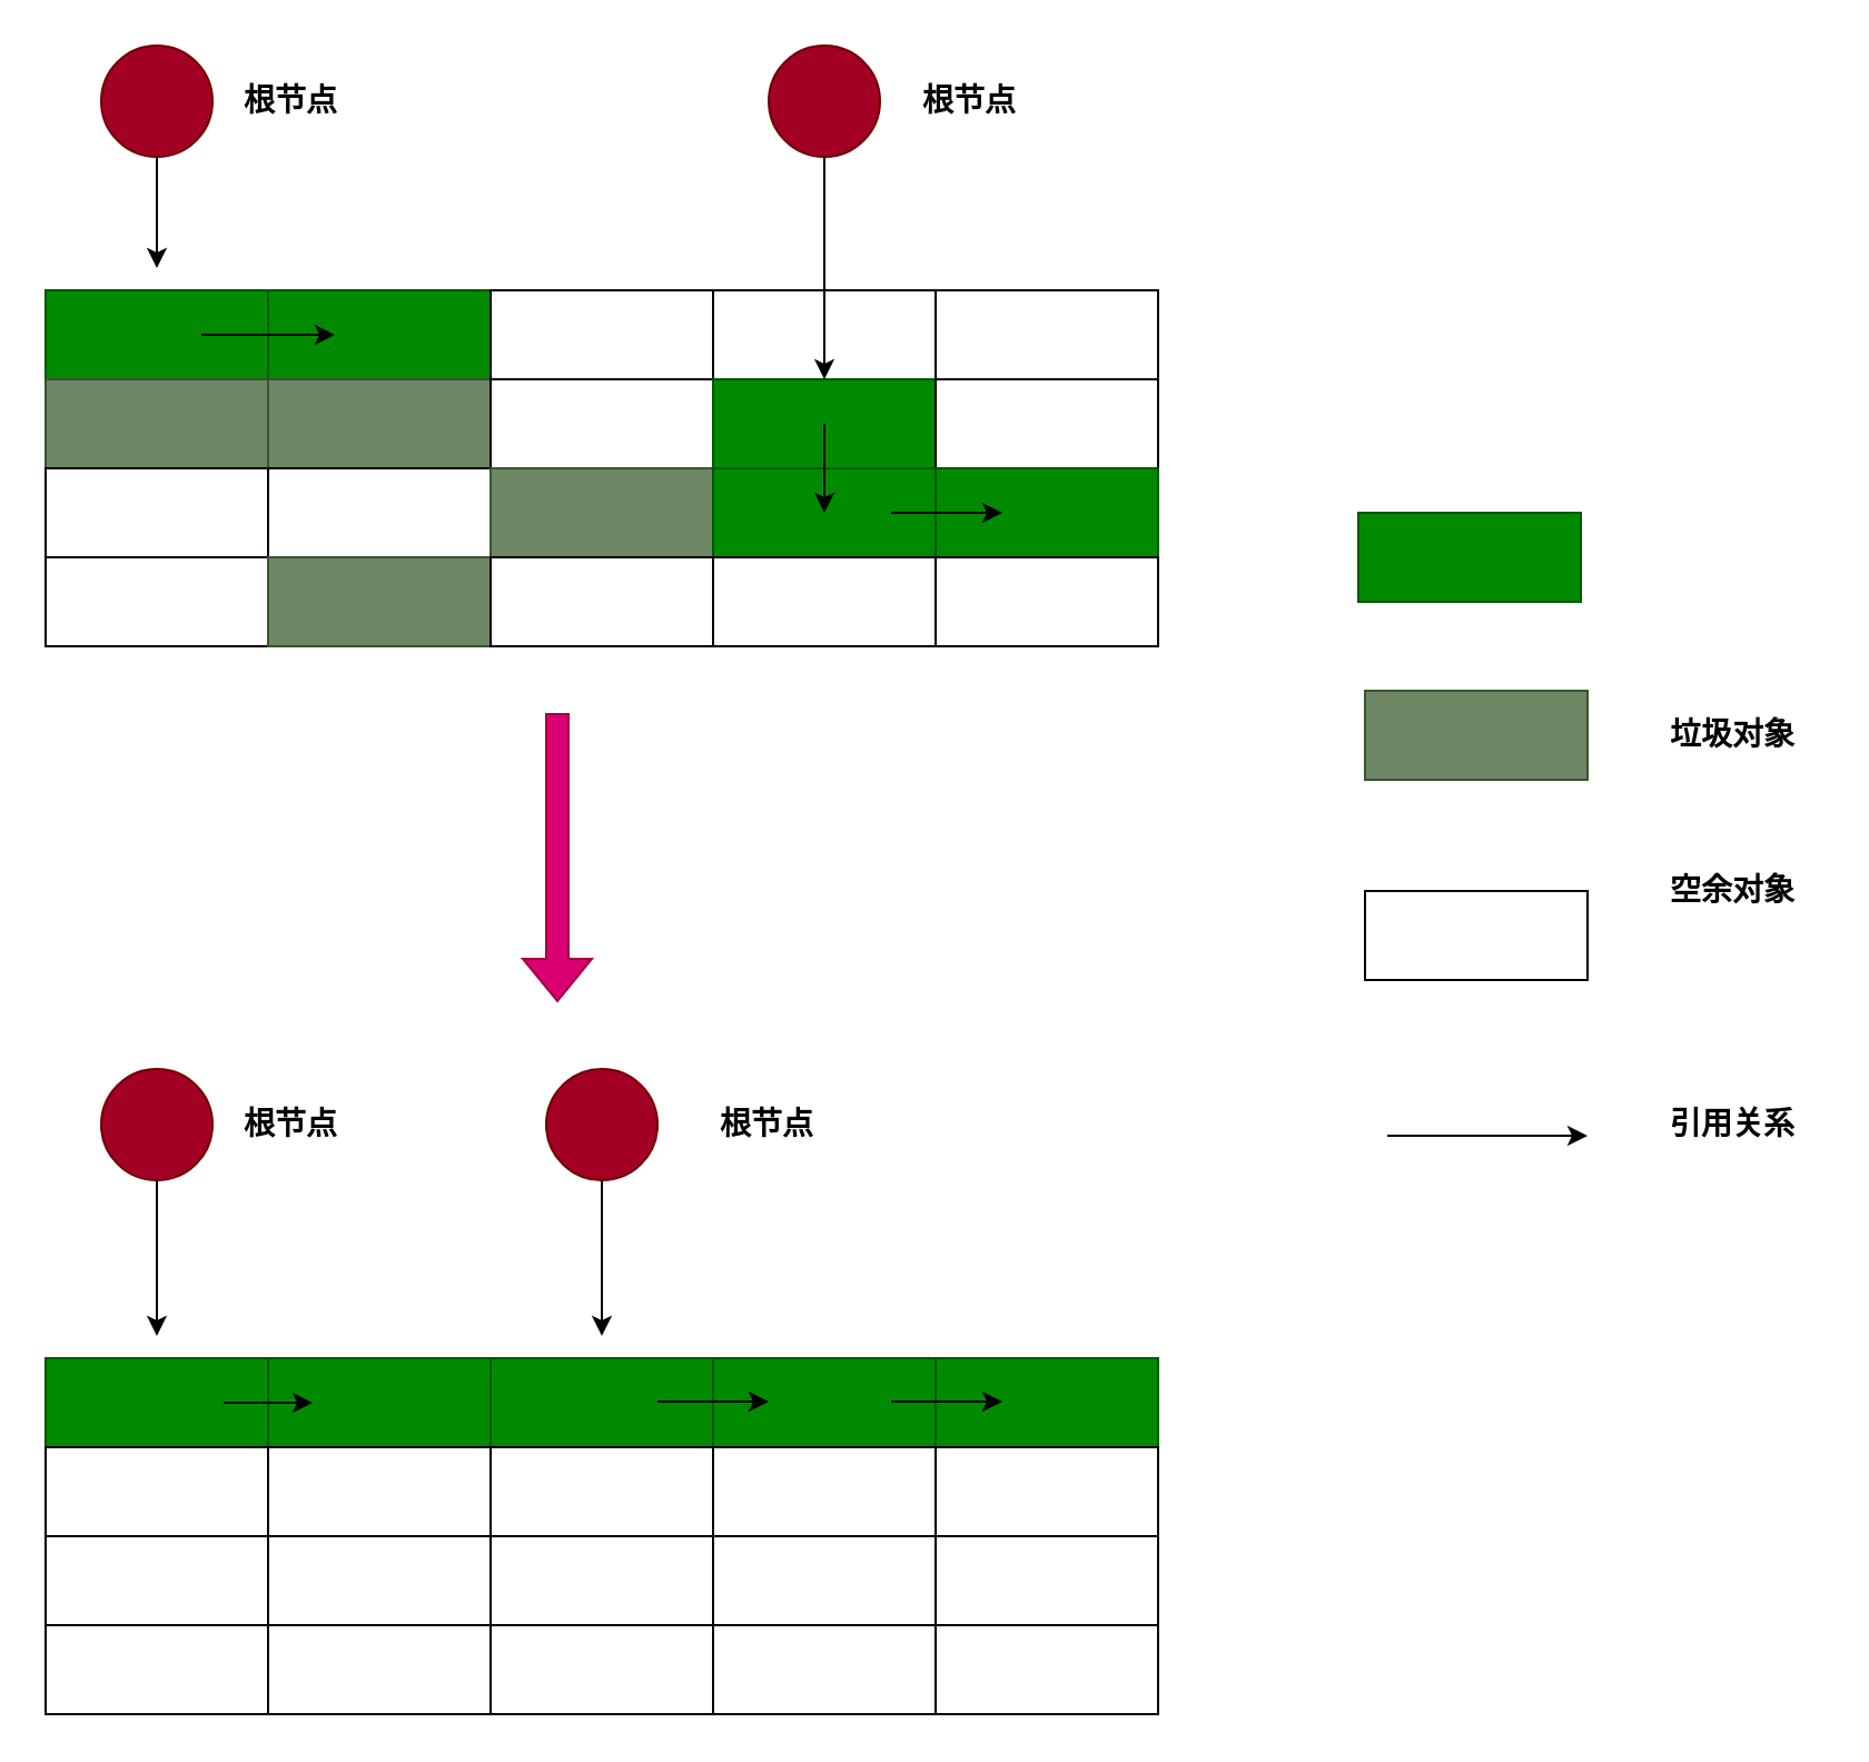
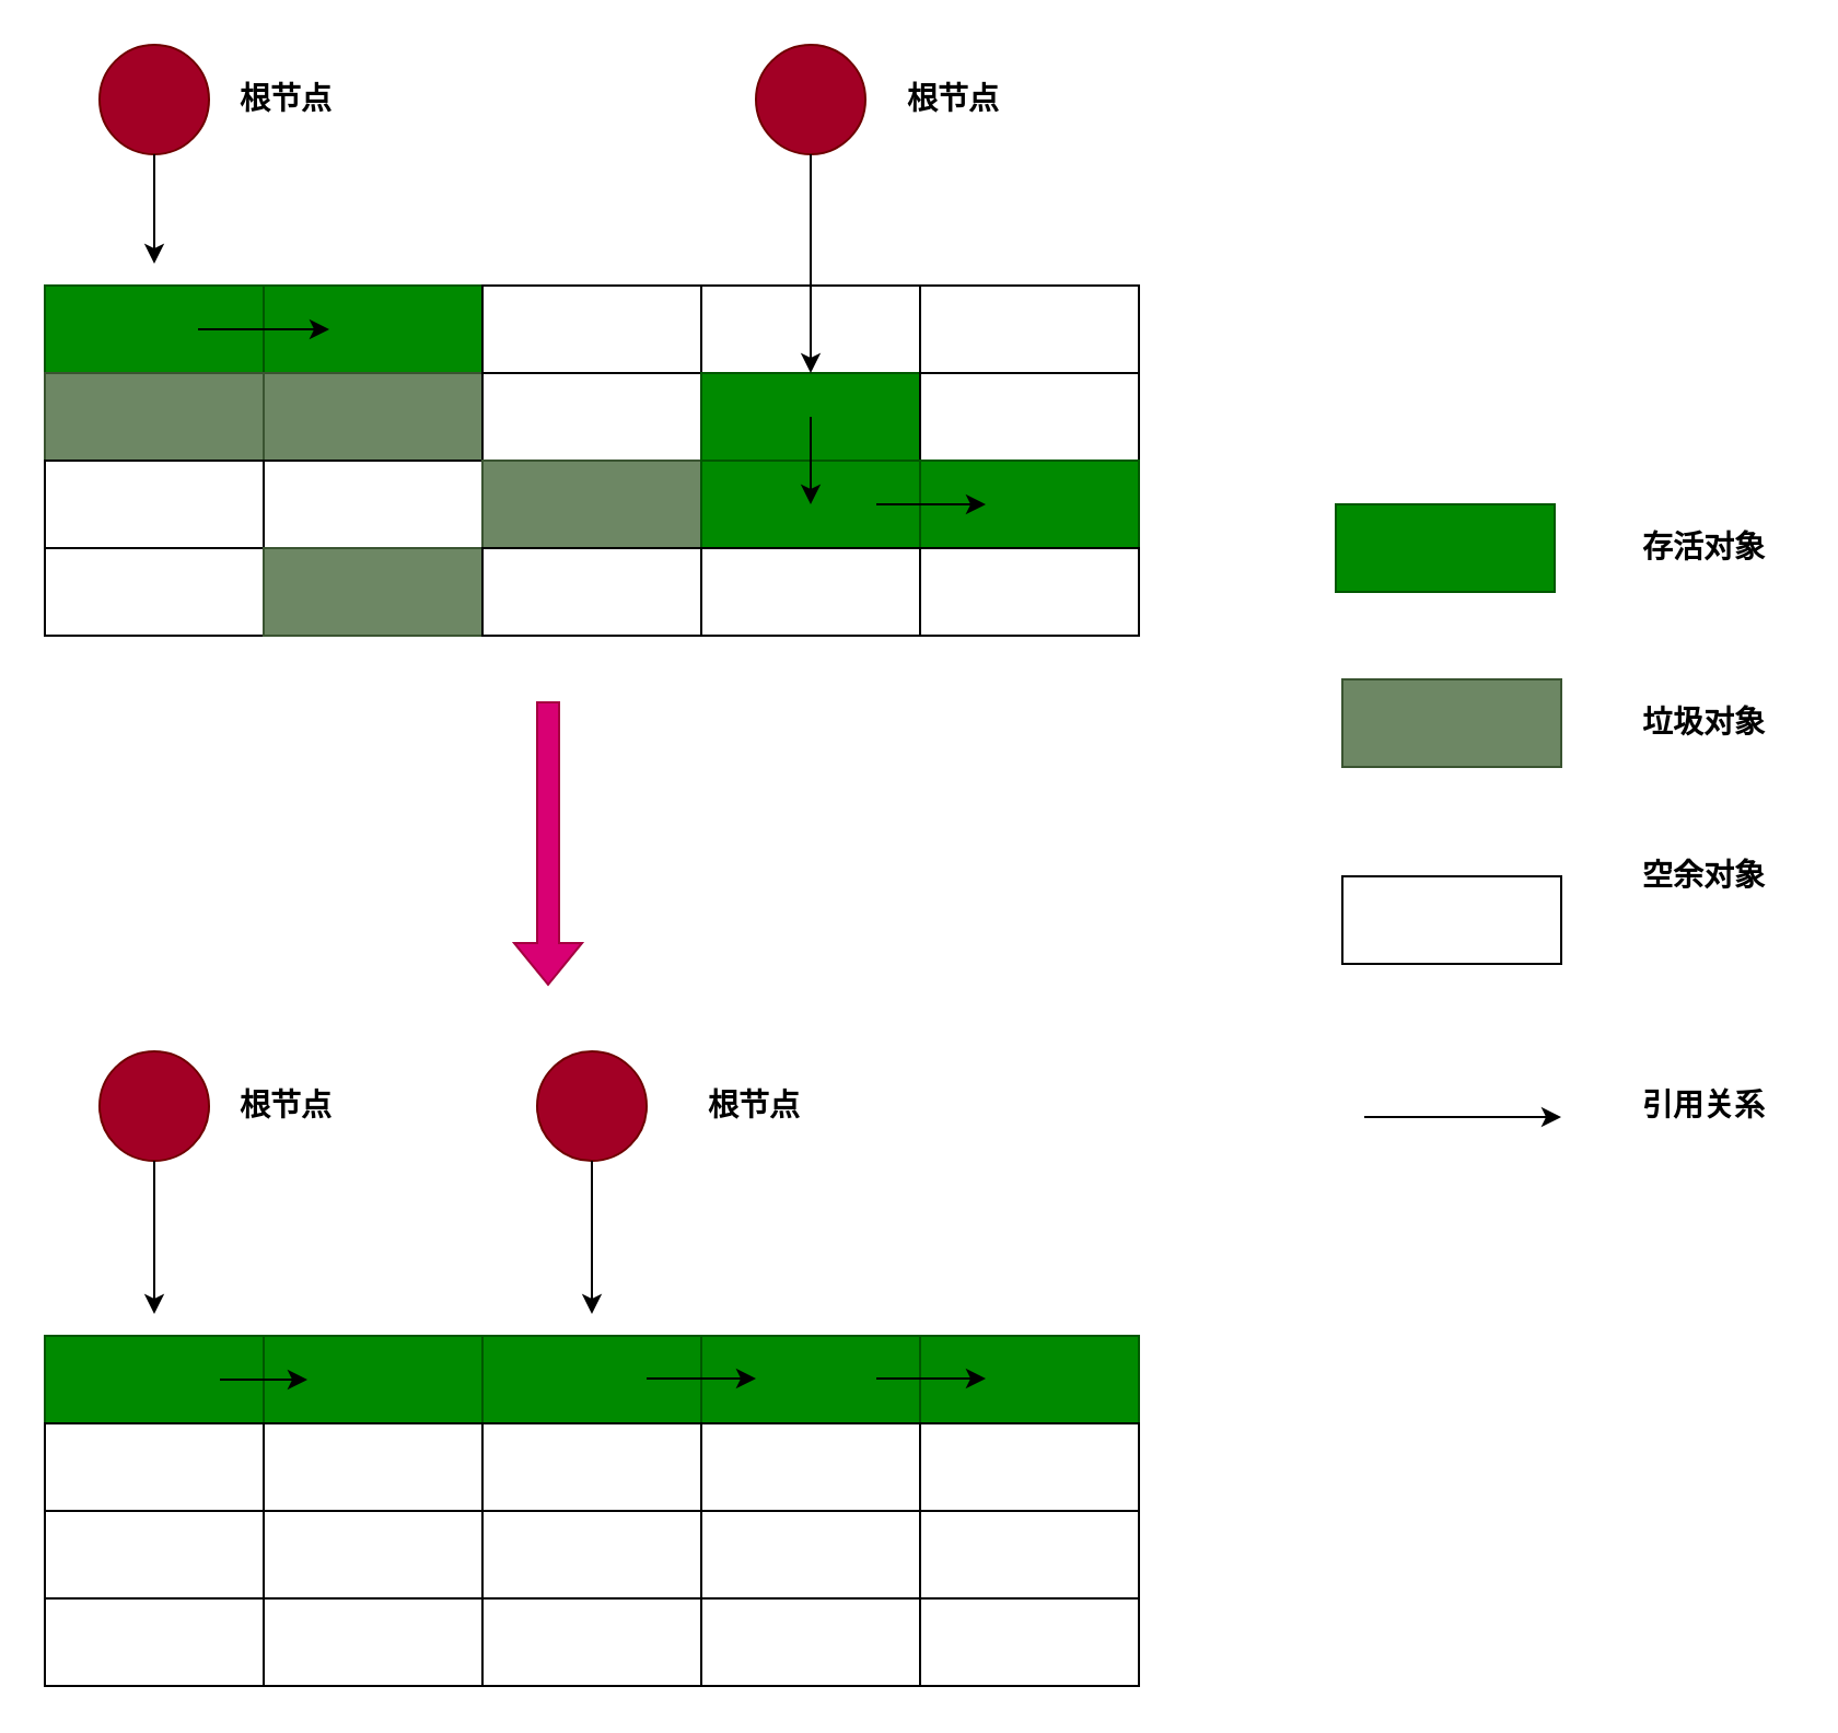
+ <mxCell id="32" value="存活对象" style="text;html=1;align=center;verticalAlign=middle;resizable=0;points=[];autosize=1;strokeColor=none;fillColor=none;fontSize=14;fontStyle=1" vertex="1" parent="1"><mxGeometry x="738" y="235" width="80" height="30" as="geometry" /></mxCell>
